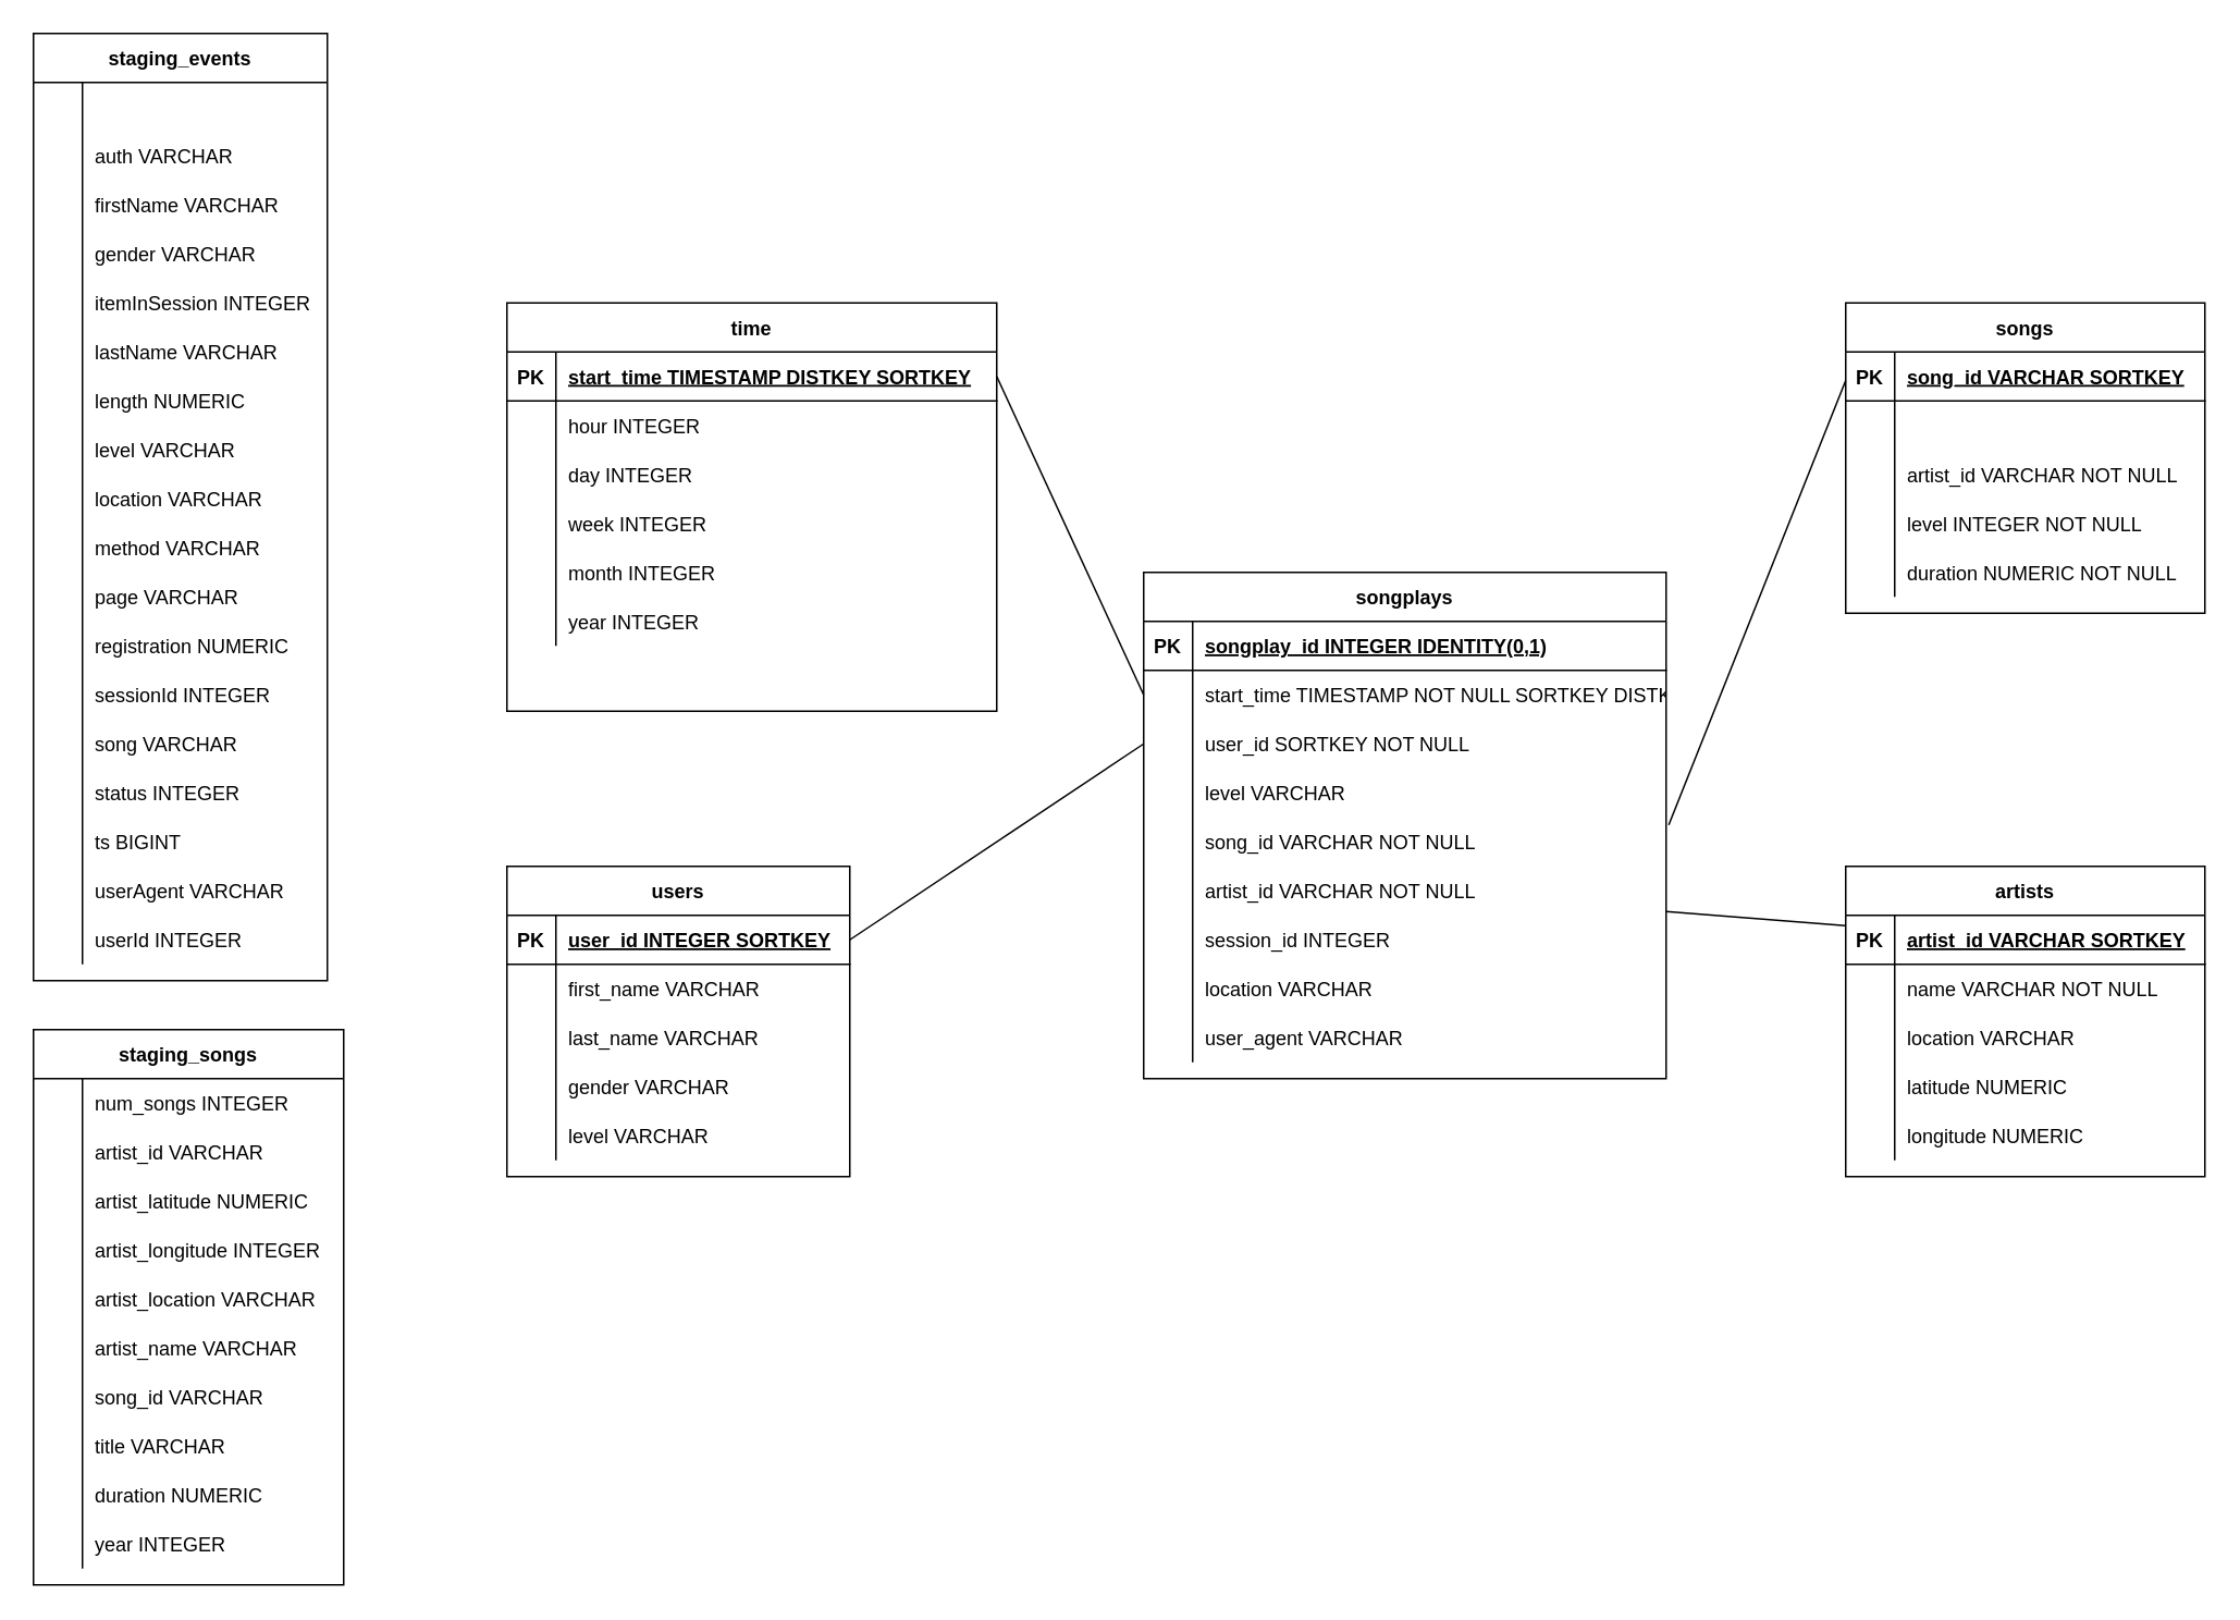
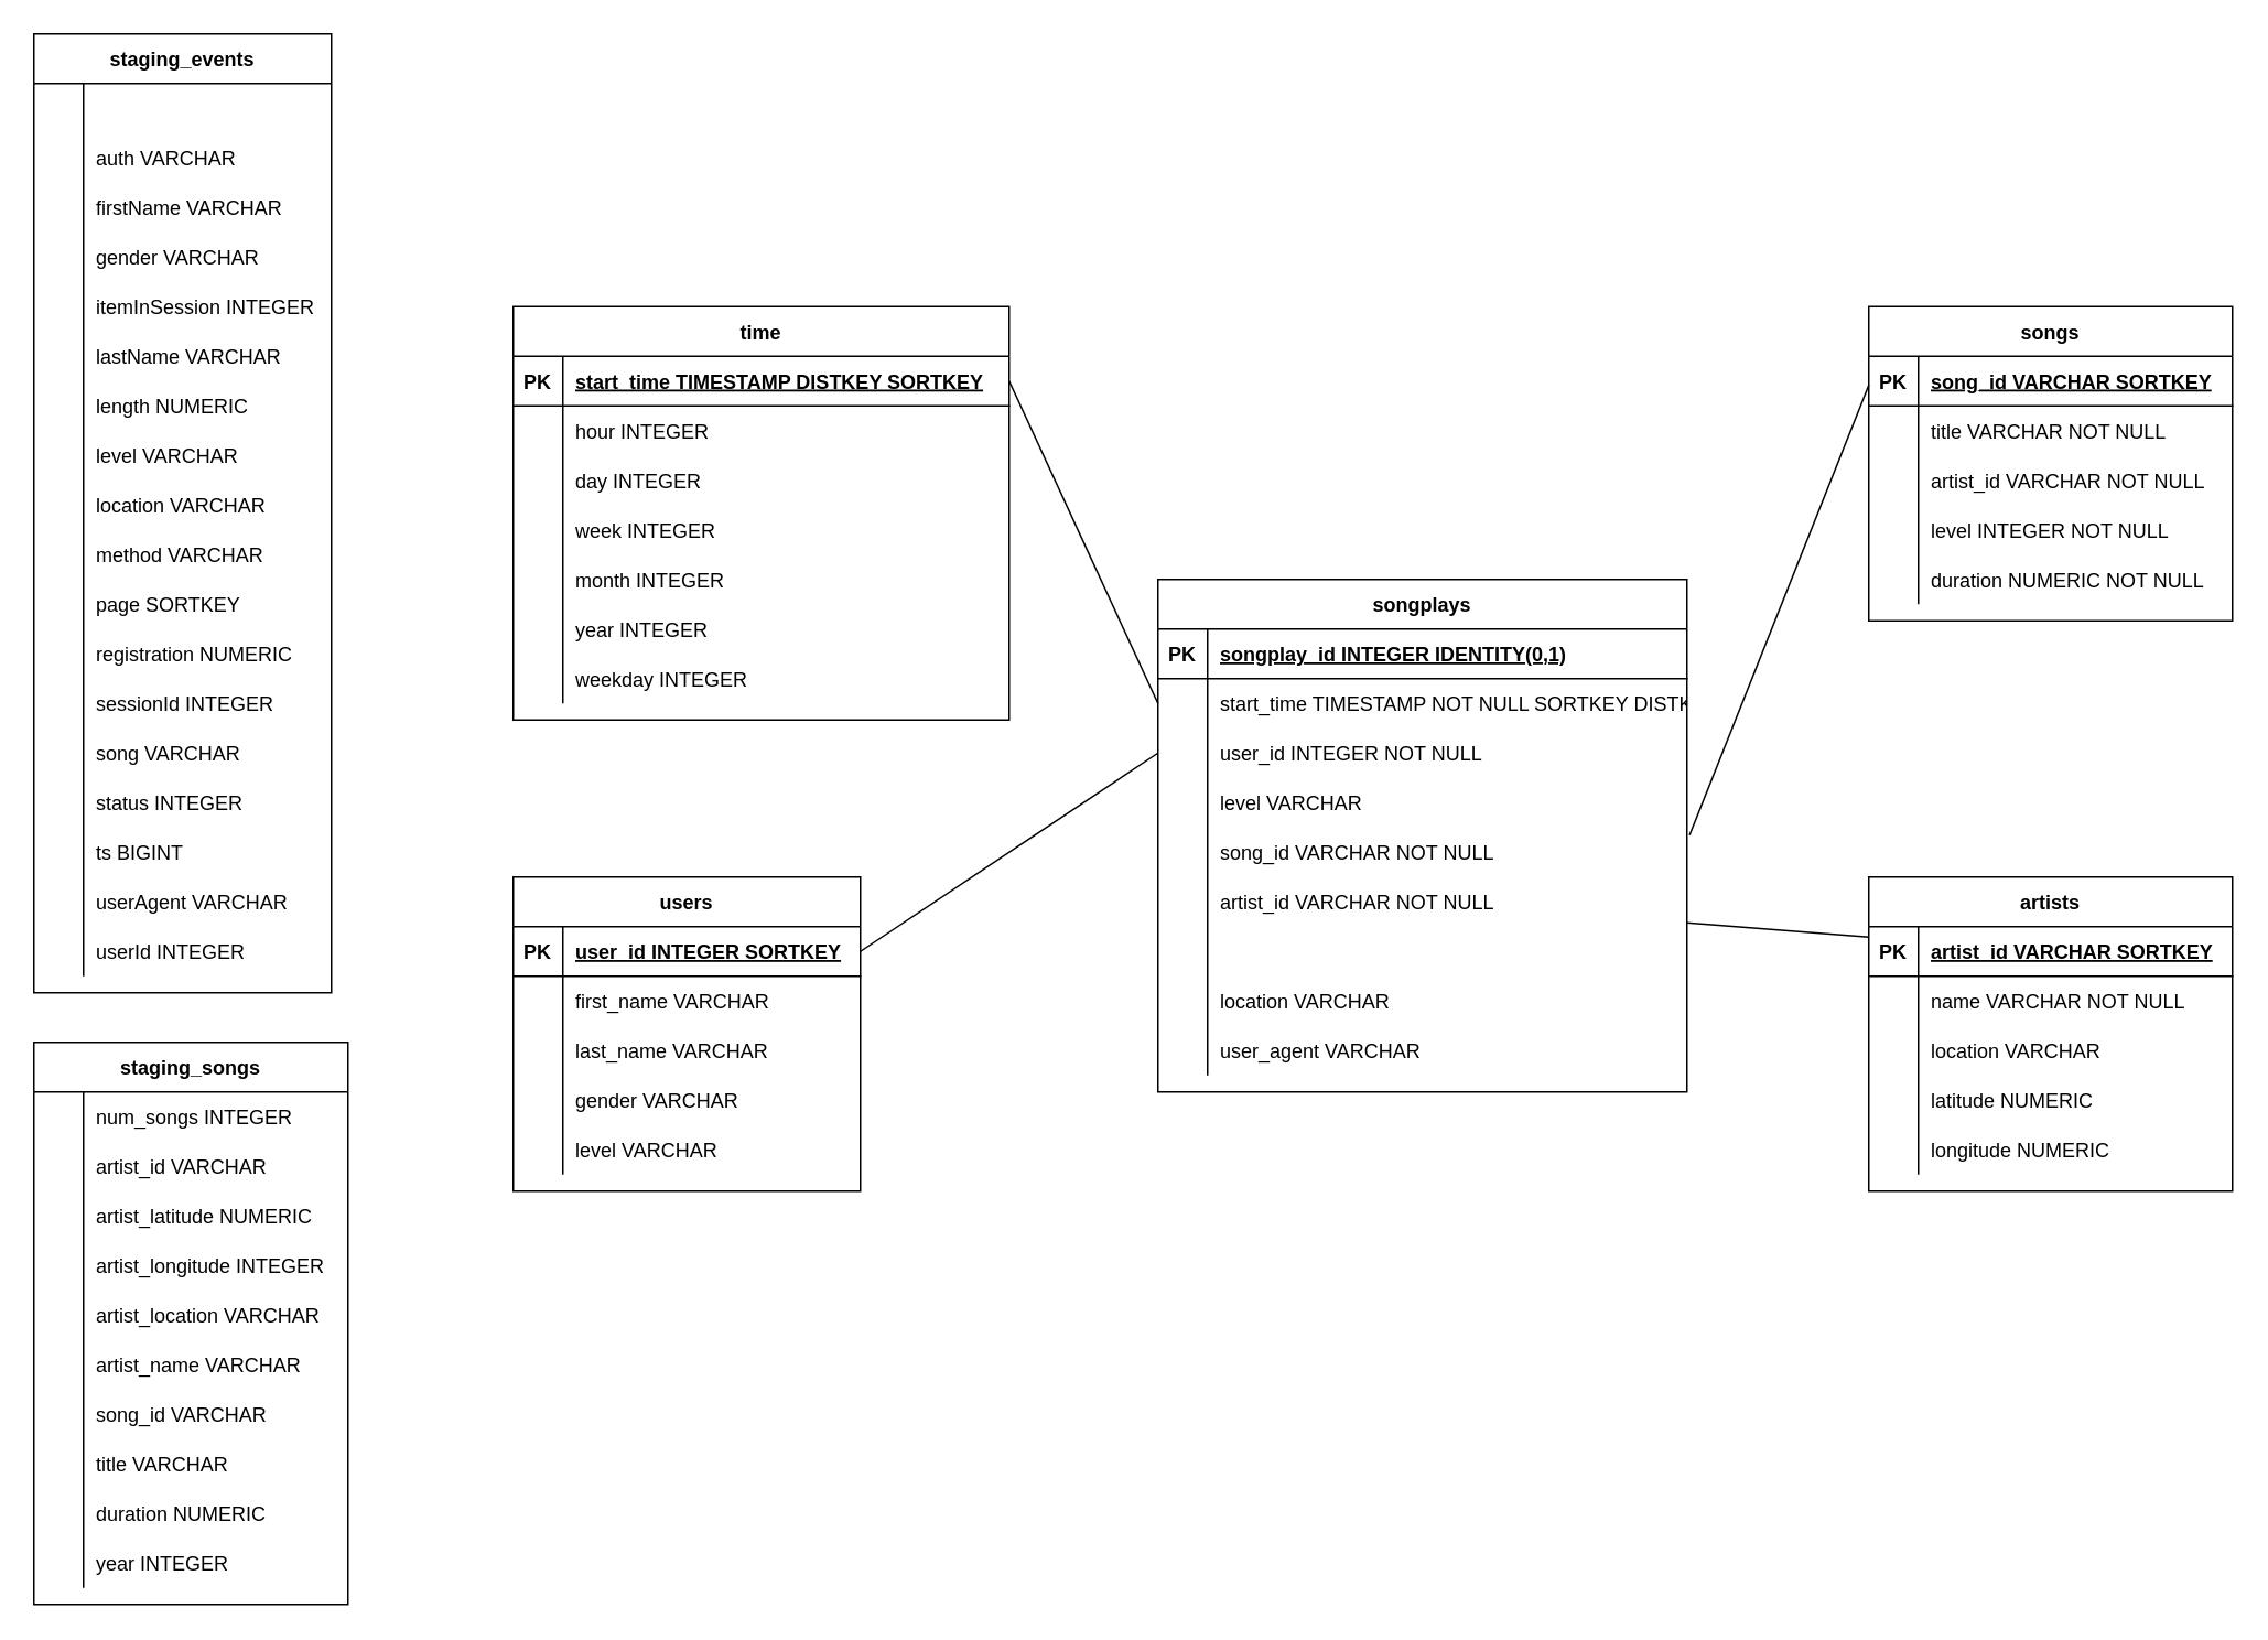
+ <mxCell id="137" value="title             VARCHAR  NOT NULL" style="shape=partialRectangle;overflow=hidden;connectable=0;fillColor=none;top=0;left=0;bottom=0;right=0;align=left;spacingLeft=6;" vertex="1" parent="135"><mxGeometry x="30" width="190" height="30" as="geometry" /></mxCell>
- <mxCell id="34" value="page                VARCHAR" style="shape=partialRectangle;overflow=hidden;connectable=0;fillColor=none;top=0;left=0;bottom=0;right=0;align=left;spacingLeft=6;" vertex="1" parent="32"><mxGeometry x="30" width="150" height="30" as="geometry" /></mxCell>
+ <mxCell id="34" value="page                SORTKEY" style="shape=partialRectangle;overflow=hidden;connectable=0;fillColor=none;top=0;left=0;bottom=0;right=0;align=left;spacingLeft=6;" vertex="1" parent="32"><mxGeometry x="30" width="150" height="30" as="geometry" /></mxCell>
+ <mxCell id="184" value="weekday         INTEGER" style="shape=partialRectangle;overflow=hidden;connectable=0;fillColor=none;top=0;left=0;bottom=0;right=0;align=left;spacingLeft=6;" vertex="1" parent="182"><mxGeometry x="30" width="270" height="30" as="geometry" /></mxCell>
- <mxCell id="96" value="user_id            SORTKEY              NOT NULL" style="shape=partialRectangle;overflow=hidden;connectable=0;fillColor=none;top=0;left=0;bottom=0;right=0;align=left;spacingLeft=6;" vertex="1" parent="94"><mxGeometry x="30" width="290" height="30" as="geometry" /></mxCell>
+ <mxCell id="96" value="user_id            INTEGER              NOT NULL" style="shape=partialRectangle;overflow=hidden;connectable=0;fillColor=none;top=0;left=0;bottom=0;right=0;align=left;spacingLeft=6;" vertex="1" parent="94"><mxGeometry x="30" width="290" height="30" as="geometry" /></mxCell>
- <mxCell id="108" value="session_id         INTEGER" style="shape=partialRectangle;overflow=hidden;connectable=0;fillColor=none;top=0;left=0;bottom=0;right=0;align=left;spacingLeft=6;" vertex="1" parent="106"><mxGeometry x="30" width="290" height="30" as="geometry" /></mxCell>
